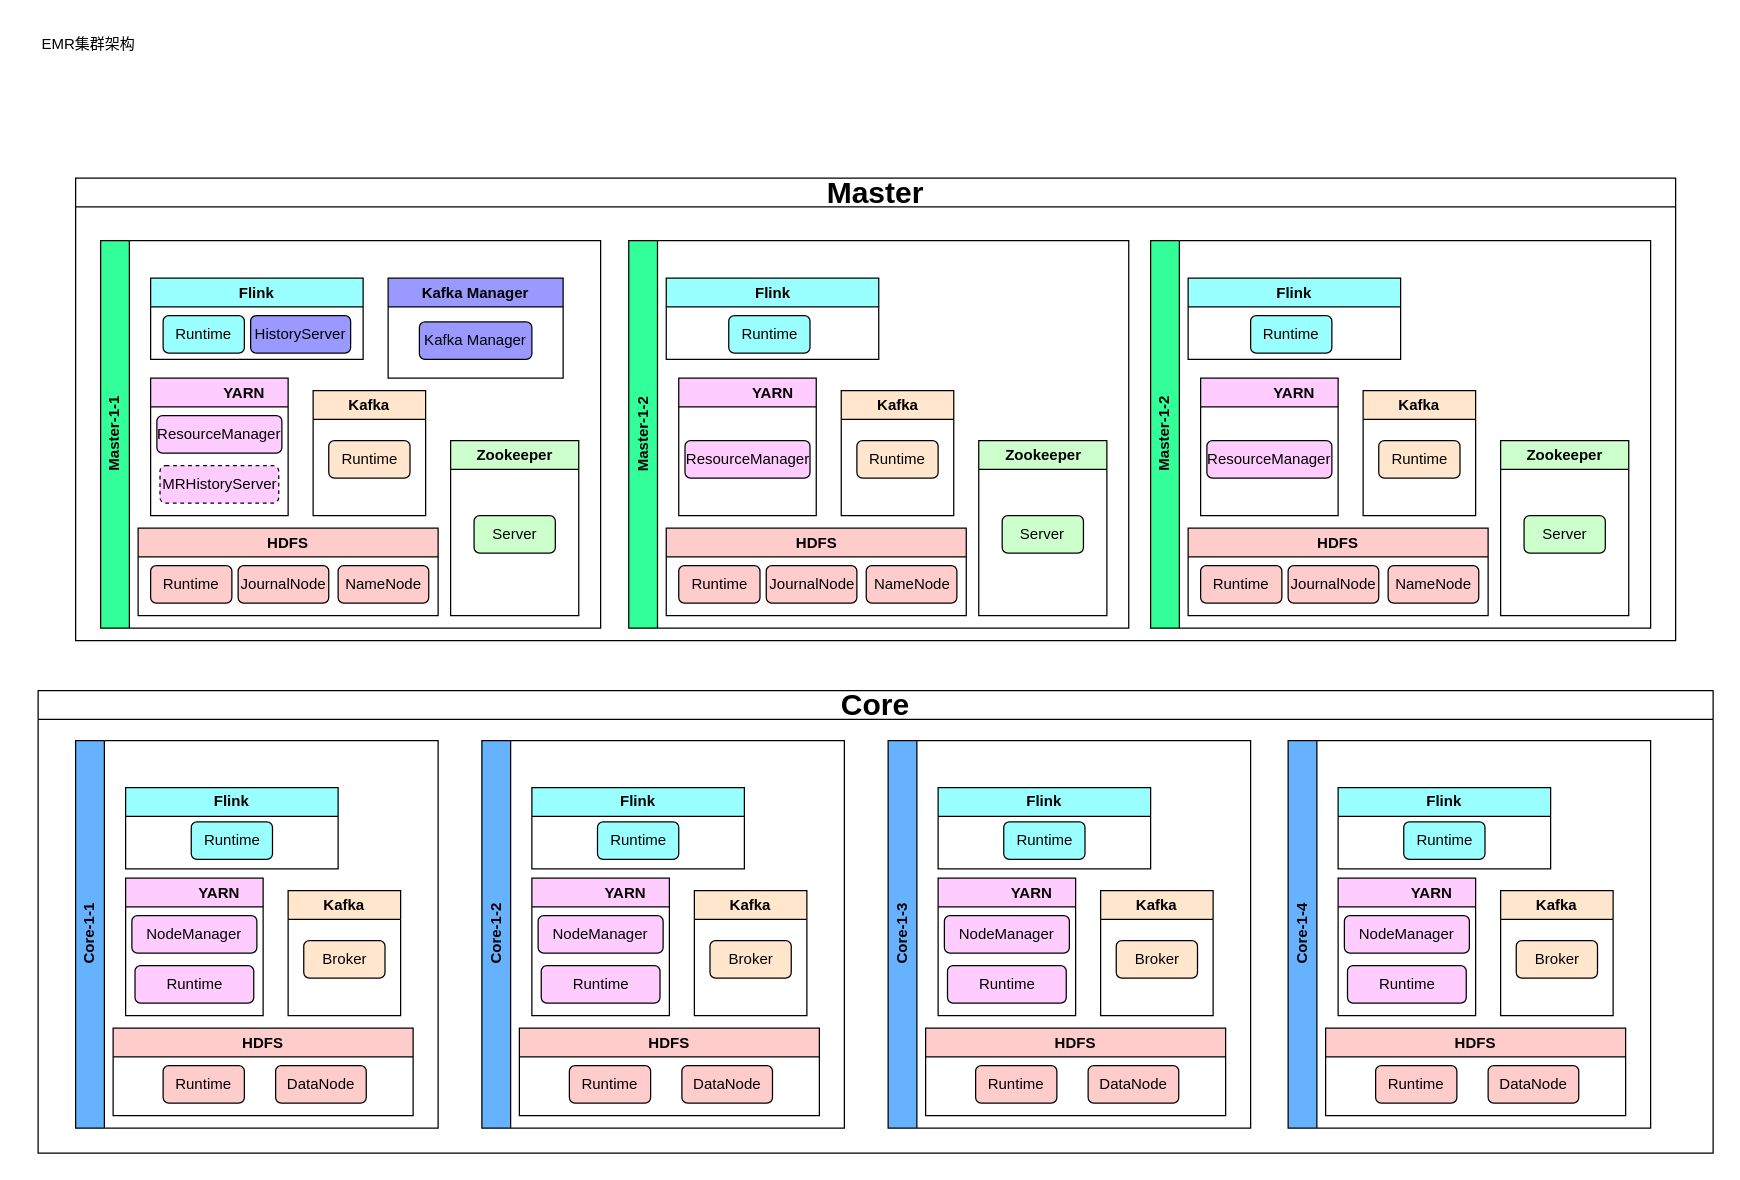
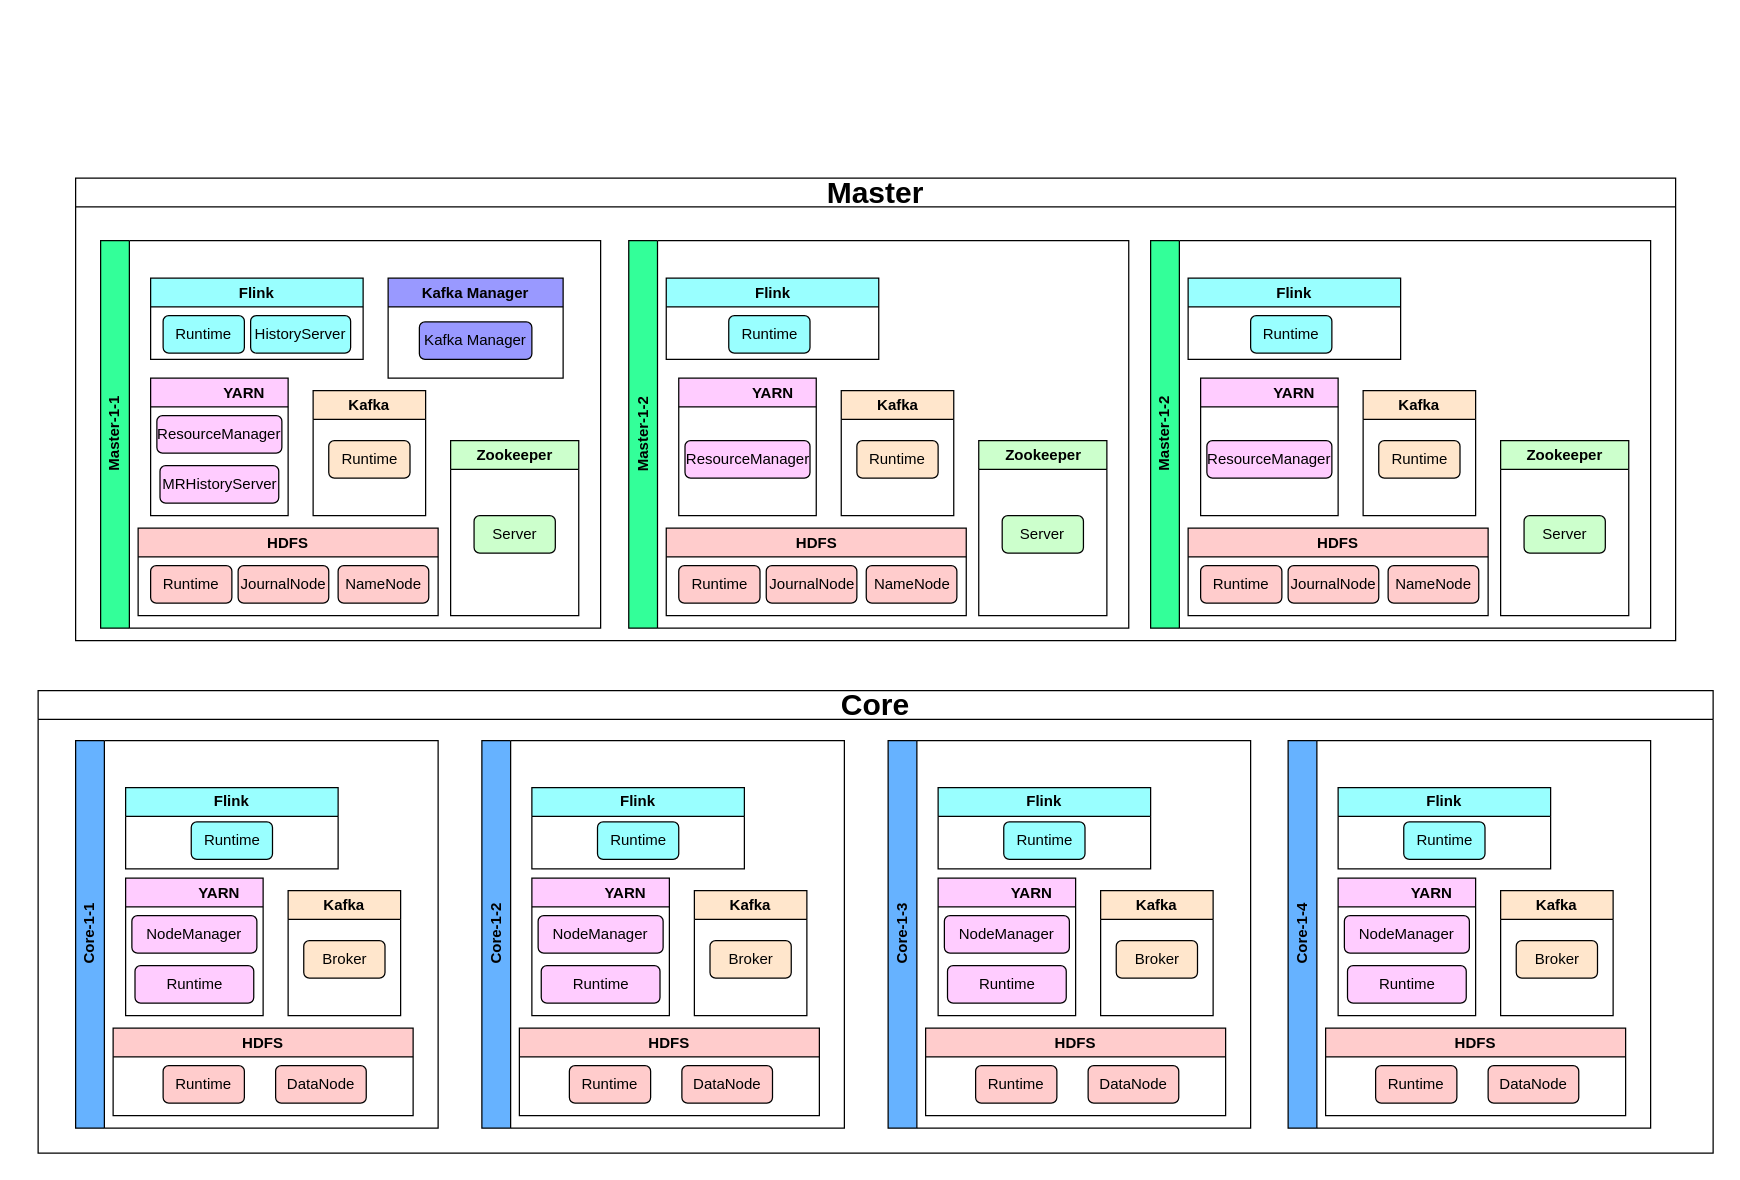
- <mxCell id="91" value="EMR集群架构" style="text;html=1;align=center;verticalAlign=middle;resizable=0;points=[];autosize=1;strokeColor=none;fillColor=none;" vertex="1" parent="1"><mxGeometry x="20" y="20" width="100" height="30" as="geometry" /></mxCell>
- <mxCell id="19" value="HistoryServer" style="rounded=1;whiteSpace=wrap;html=1;fillColor=#9999ff;" vertex="1" parent="17"><mxGeometry x="80" y="30" width="80" height="30" as="geometry" /></mxCell>
+ <mxCell id="19" value="HistoryServer" style="rounded=1;whiteSpace=wrap;html=1;fillColor=#99FFFF;" vertex="1" parent="17"><mxGeometry x="80" y="30" width="80" height="30" as="geometry" /></mxCell>
- <mxCell id="10" value="MRHistoryServer" style="rounded=1;whiteSpace=wrap;html=1;fillColor=#FFCCFF;dashed=1;" vertex="1" parent="8"><mxGeometry x="7.5" y="70" width="95" height="30" as="geometry" /></mxCell>
+ <mxCell id="10" value="MRHistoryServer" style="rounded=1;whiteSpace=wrap;html=1;fillColor=#FFCCFF;" vertex="1" parent="8"><mxGeometry x="7.5" y="70" width="95" height="30" as="geometry" /></mxCell>
